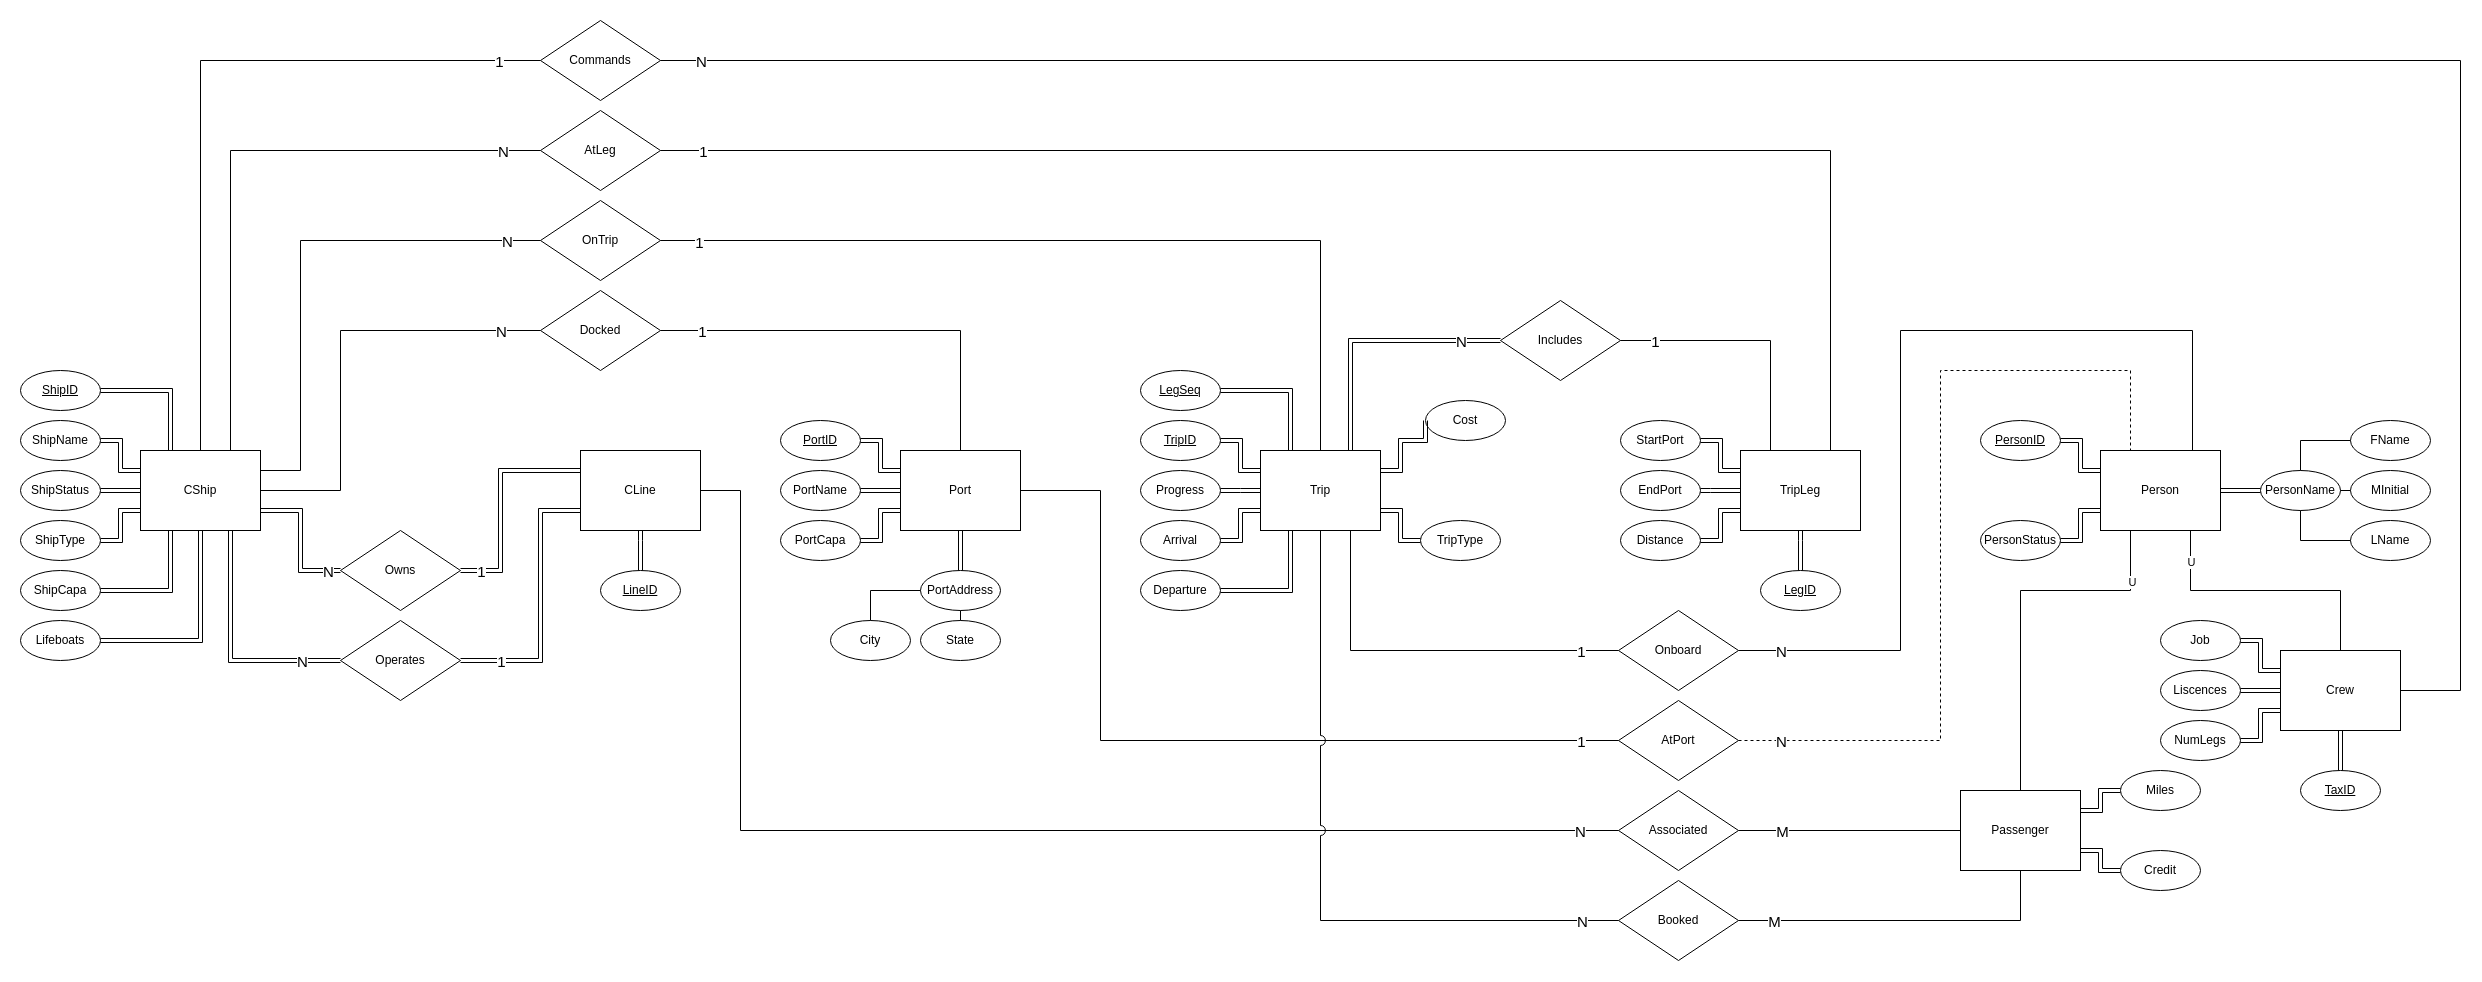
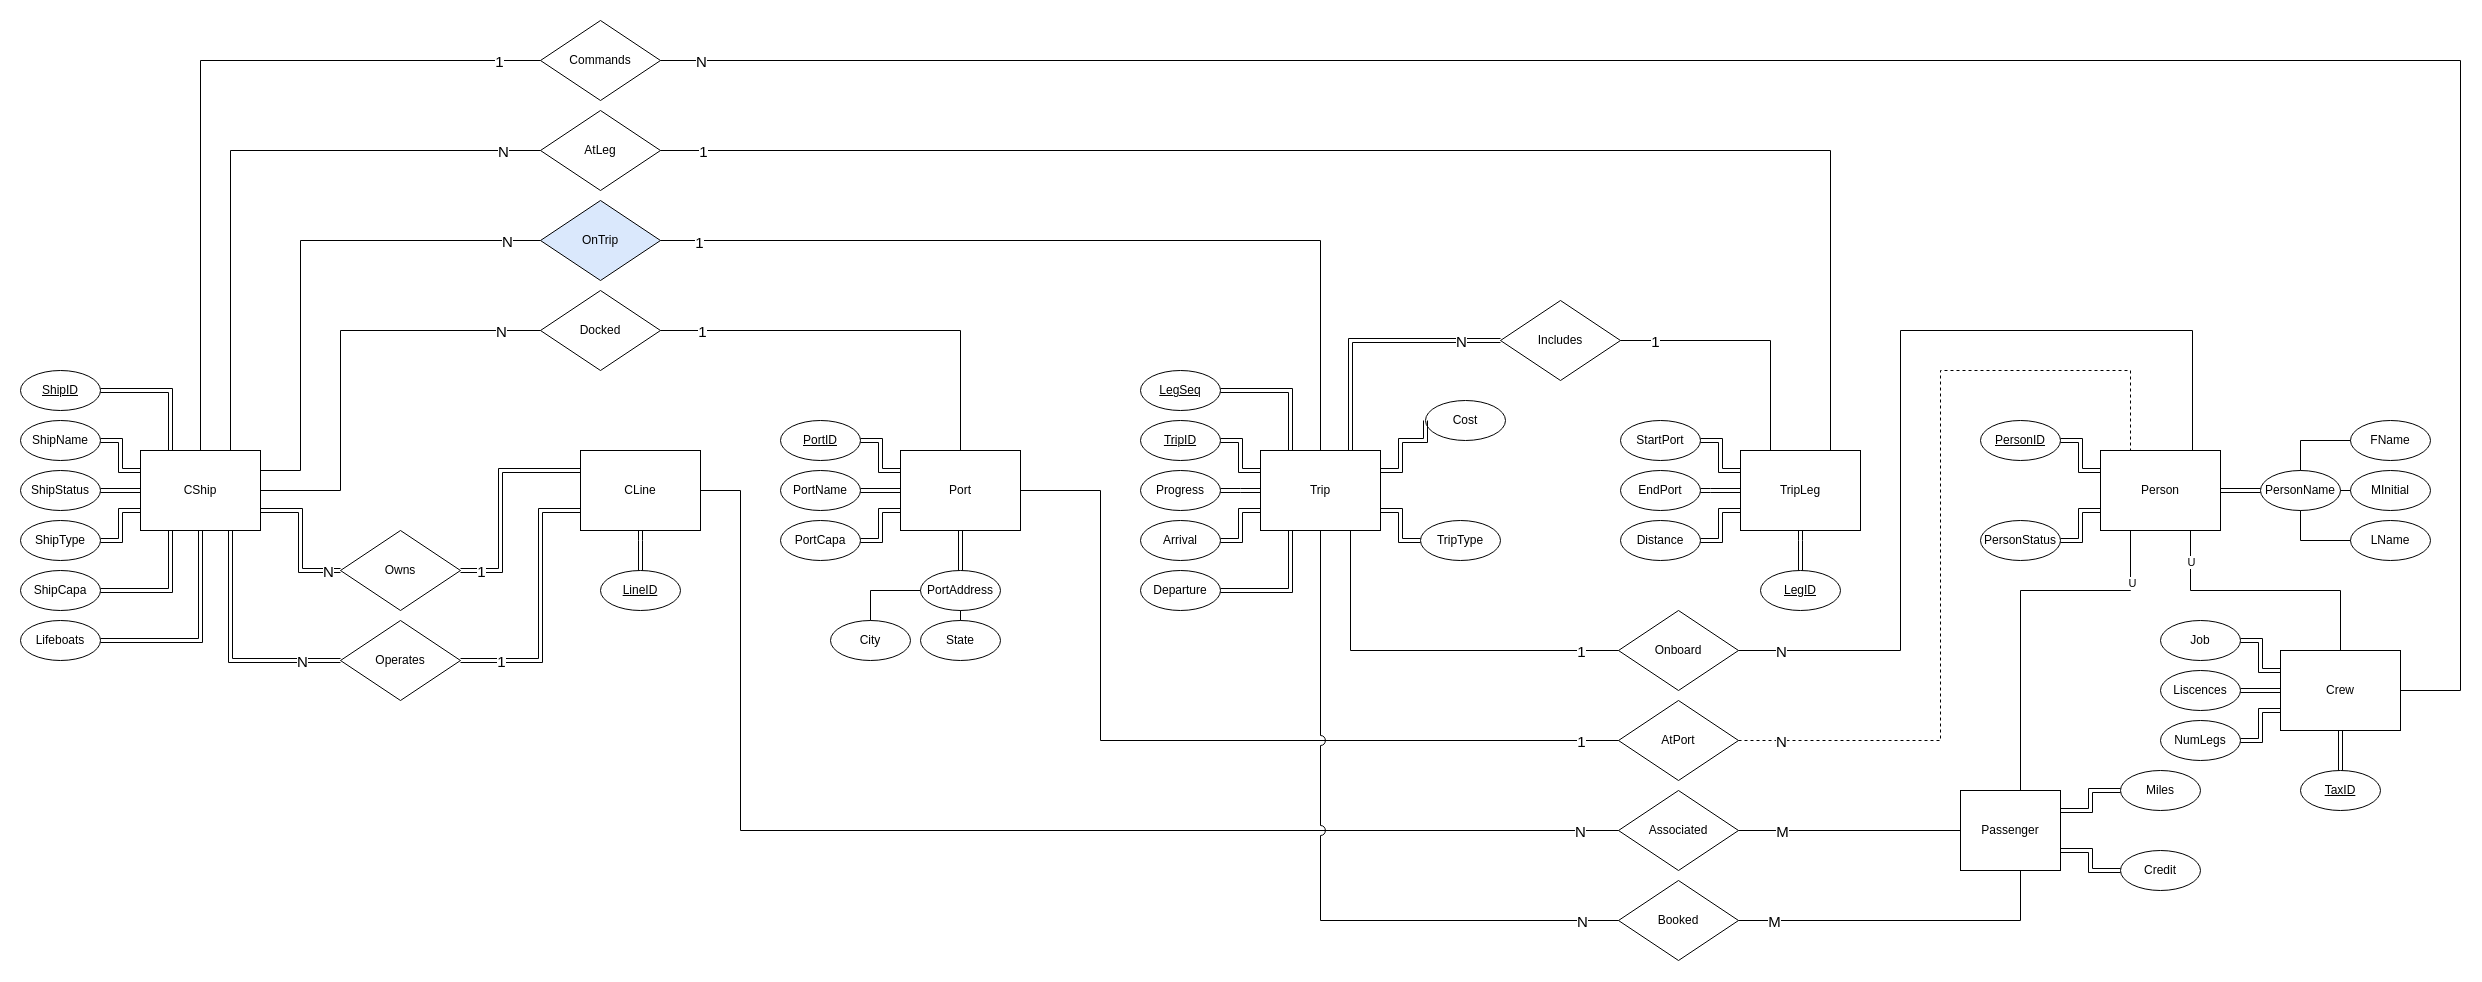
- <mxCell id="97" value="OnTrip" style="rhombus;whiteSpace=wrap;html=1;" vertex="1" parent="1"><mxGeometry x="540" y="200" width="120" height="80" as="geometry" /></mxCell>
+ <mxCell id="97" value="OnTrip" style="rhombus;whiteSpace=wrap;html=1;fillColor=#dae8fc;" vertex="1" parent="1"><mxGeometry x="540" y="200" width="120" height="80" as="geometry" /></mxCell>
- <mxCell id="13" value="Passenger" style="rounded=0;whiteSpace=wrap;html=1;" vertex="1" parent="1"><mxGeometry x="1960" y="790" width="120" height="80" as="geometry" /></mxCell>
+ <mxCell id="13" value="Passenger" style="rounded=0;whiteSpace=wrap;html=1;" vertex="1" parent="1"><mxGeometry x="1960" y="790" width="100" height="80" as="geometry" /></mxCell>
